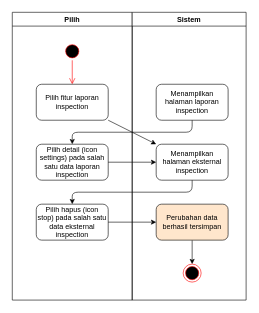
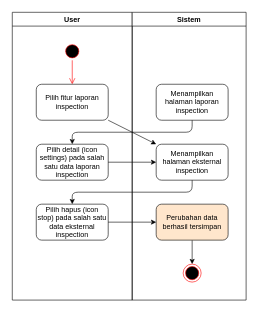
- <mxCell id="2" value="Pilih" style="swimlane;whiteSpace=wrap;html=1;" vertex="1" parent="1"><mxGeometry x="20" y="20" width="200" height="480" as="geometry" /></mxCell>
+ <mxCell id="2" value="User" style="swimlane;whiteSpace=wrap;html=1;" vertex="1" parent="1"><mxGeometry x="20" y="20" width="200" height="480" as="geometry" /></mxCell>
